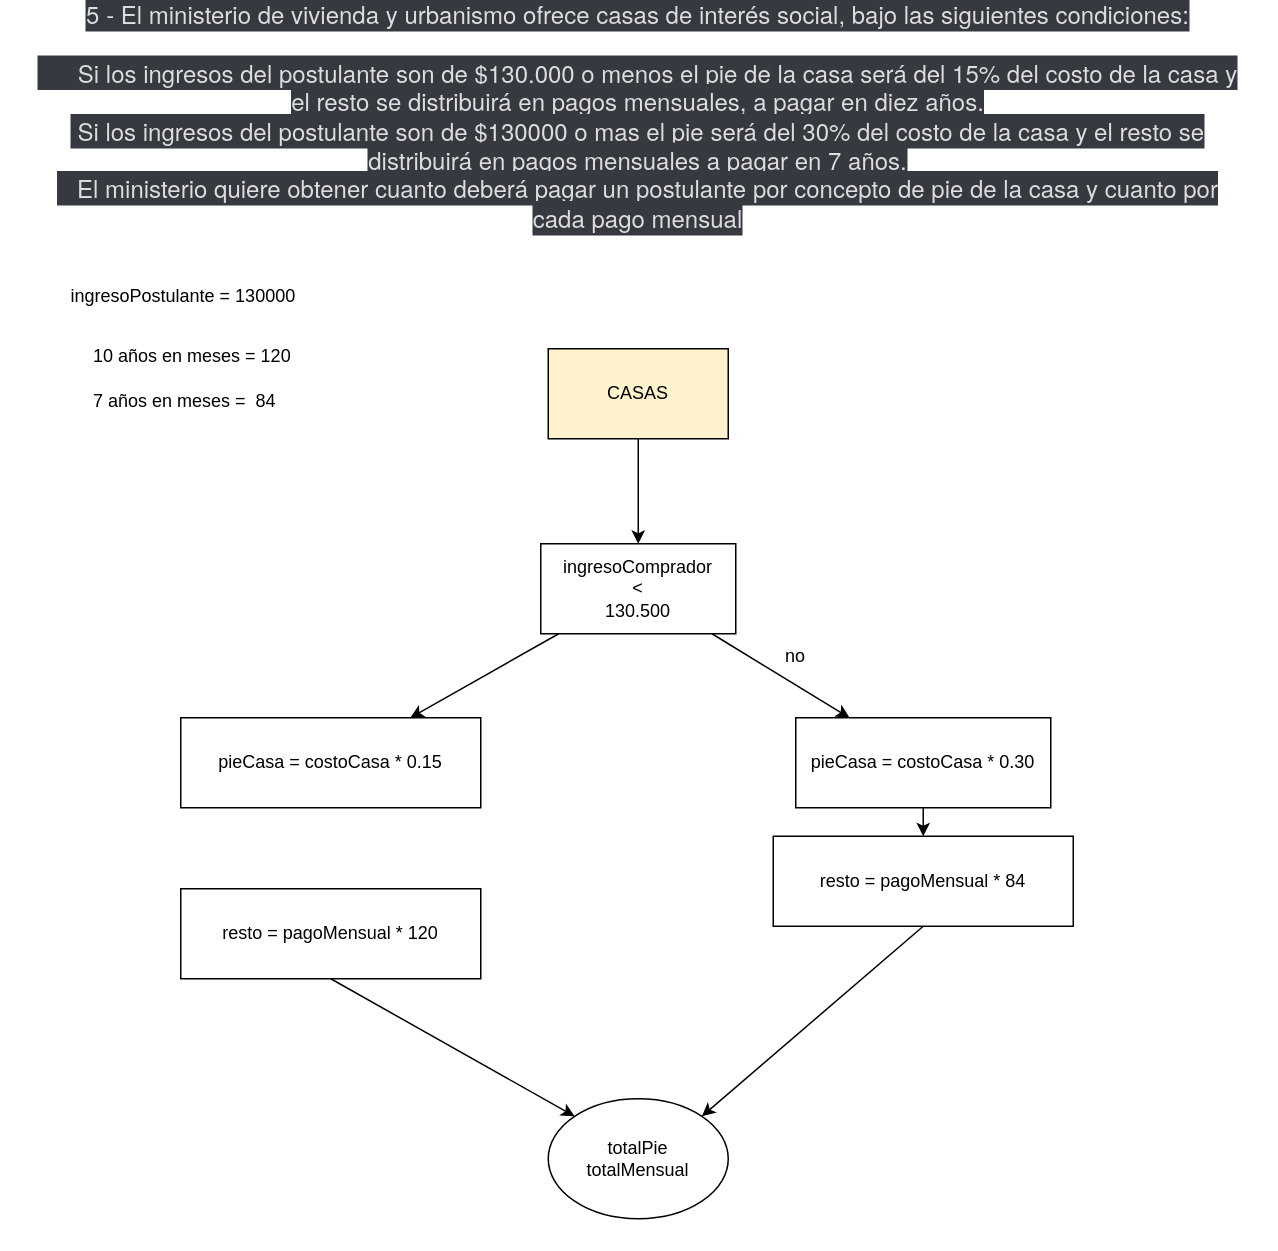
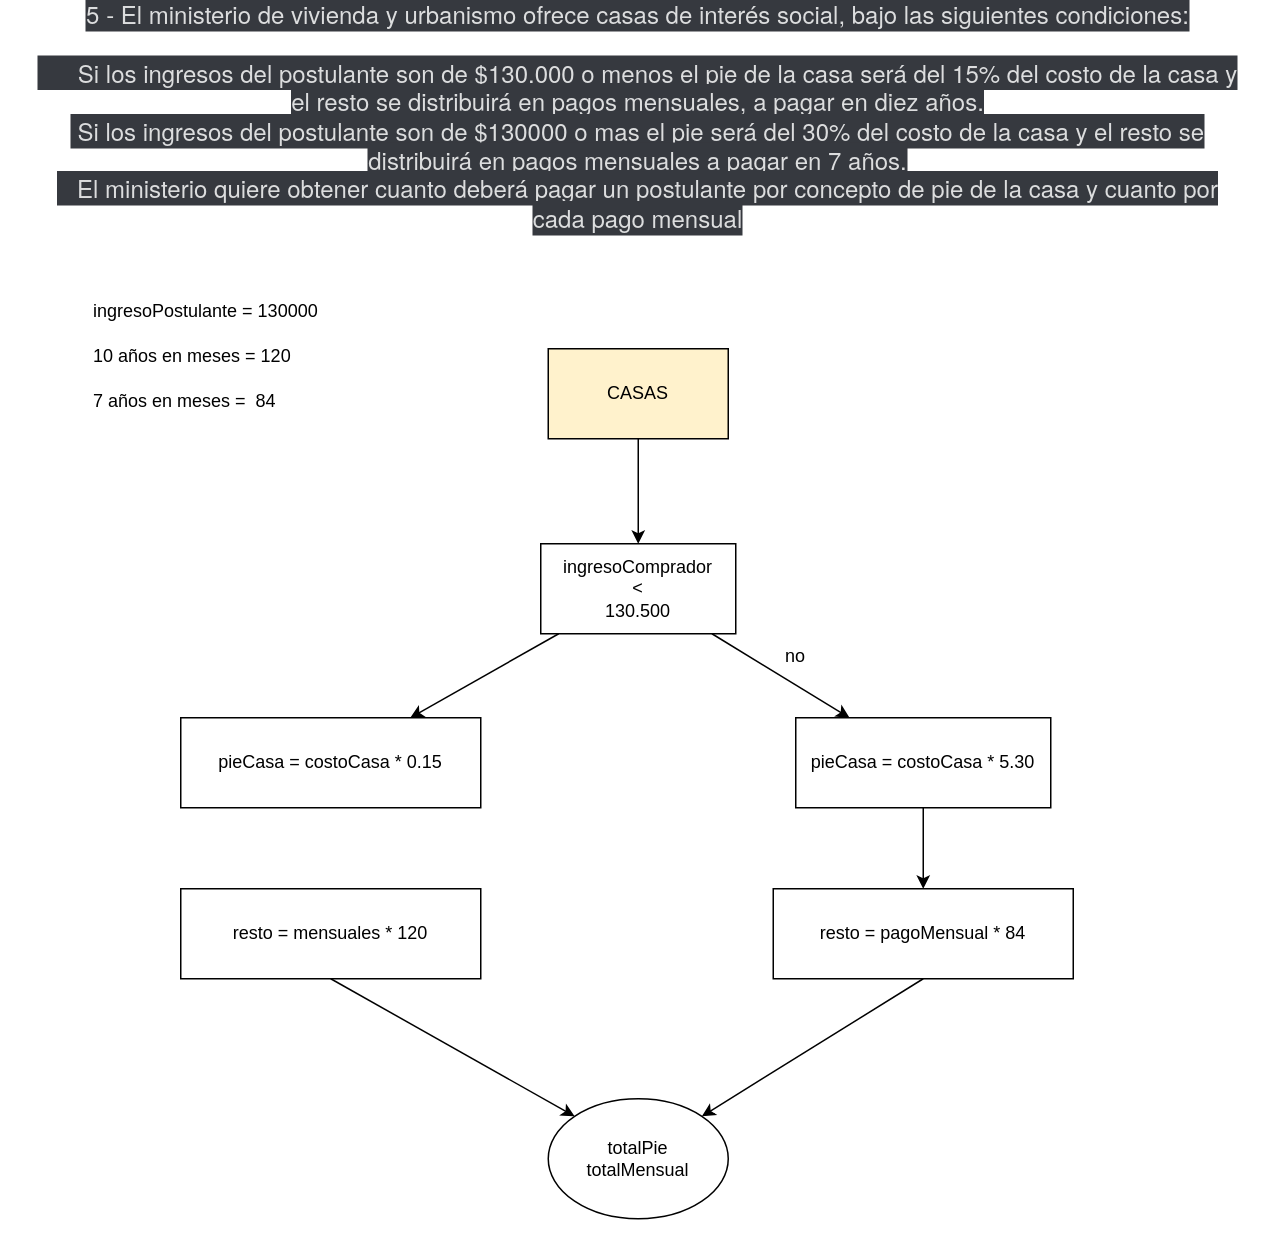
- <mxCell id="3" value="ingresoPostulante = 130000&amp;nbsp;" style="text;html=1;strokeColor=none;fillColor=none;align=left;verticalAlign=middle;whiteSpace=wrap;rounded=0;" vertex="1" parent="1"><mxGeometry x="45" y="140" width="180" height="30" as="geometry" /></mxCell>
+ <mxCell id="3" value="ingresoPostulante = 130000&amp;nbsp;" style="text;html=1;strokeColor=none;fillColor=none;align=left;verticalAlign=middle;whiteSpace=wrap;rounded=0;" vertex="1" parent="1"><mxGeometry x="60" y="150" width="180" height="30" as="geometry" /></mxCell>
- <mxCell id="14" value="&lt;span&gt;pieCasa = costoCasa * 0.30&lt;/span&gt;" style="whiteSpace=wrap;html=1;rounded=0;" vertex="1" parent="1"><mxGeometry x="530" y="436" width="170" height="60" as="geometry" /></mxCell>
+ <mxCell id="14" value="&lt;span&gt;pieCasa = costoCasa * 5.30&lt;/span&gt;" style="whiteSpace=wrap;html=1;rounded=0;" vertex="1" parent="1"><mxGeometry x="530" y="436" width="170" height="60" as="geometry" /></mxCell>
- <mxCell id="16" value="resto = pagoMensual * 84" style="whiteSpace=wrap;html=1;rounded=0;" vertex="1" parent="1"><mxGeometry x="515" y="515" width="200" height="60" as="geometry" /></mxCell>
+ <mxCell id="16" value="resto = pagoMensual * 84" style="whiteSpace=wrap;html=1;rounded=0;" vertex="1" parent="1"><mxGeometry x="515" y="550" width="200" height="60" as="geometry" /></mxCell>
- <mxCell id="12" value="resto = pagoMensual * 120" style="whiteSpace=wrap;html=1;rounded=0;" vertex="1" parent="1"><mxGeometry x="120" y="550" width="200" height="60" as="geometry" /></mxCell>
+ <mxCell id="12" value="resto = mensuales * 120" style="whiteSpace=wrap;html=1;rounded=0;" vertex="1" parent="1"><mxGeometry x="120" y="550" width="200" height="60" as="geometry" /></mxCell>
